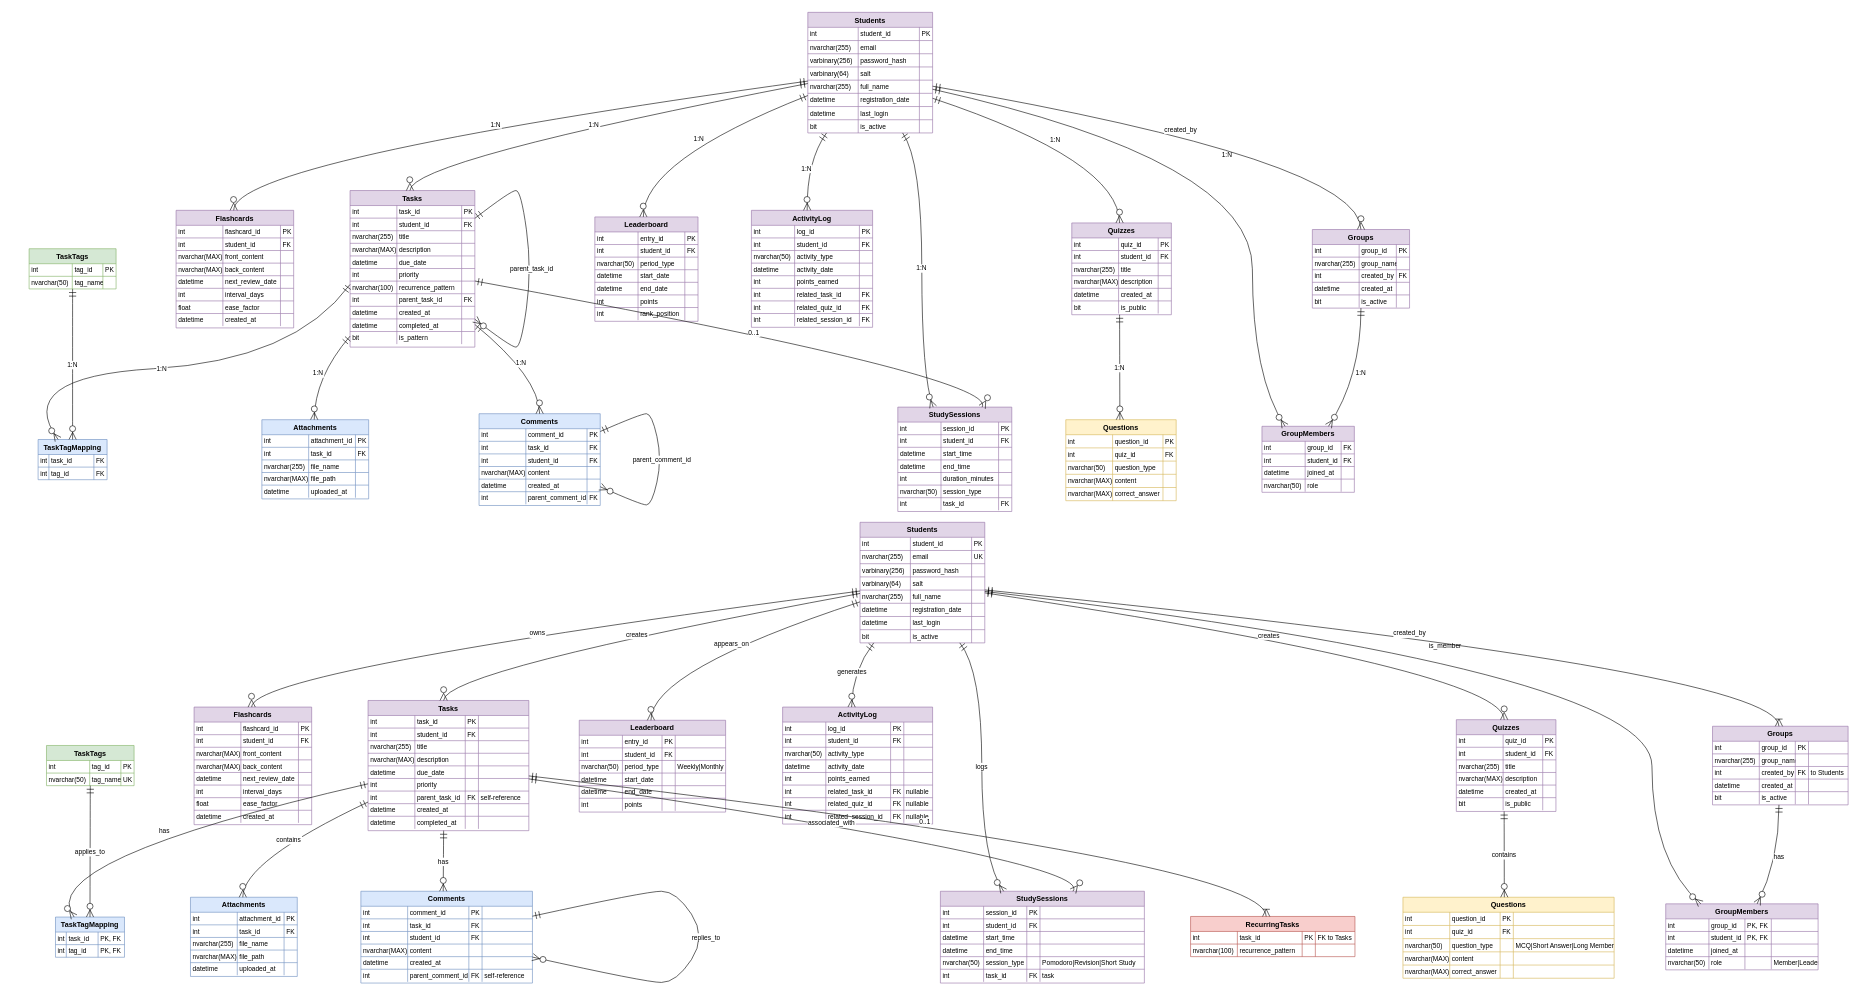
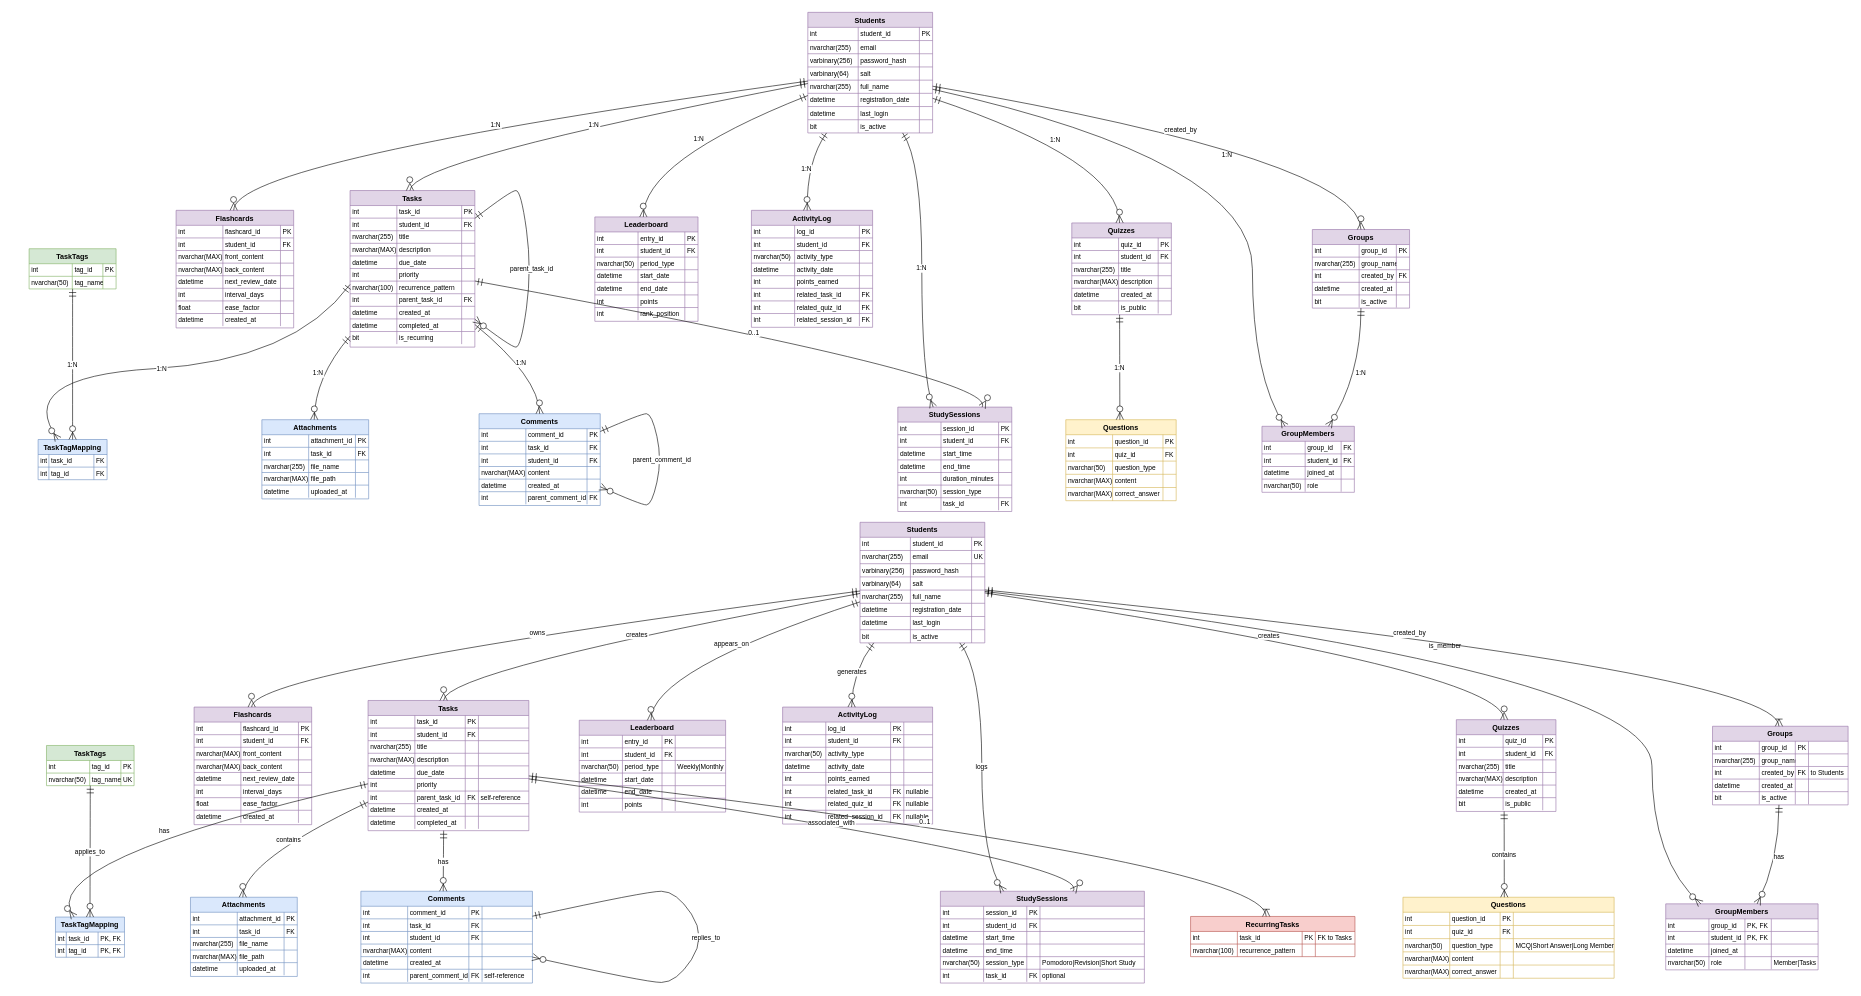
- <mxCell id="78" value="is_pattern" style="shape=partialRectangle;connectable=0;fillColor=none;top=0;left=0;bottom=0;right=0;align=left;spacingLeft=2;overflow=hidden;fontSize=11;" vertex="1" parent="76"><mxGeometry x="78" width="108" height="21" as="geometry"><mxRectangle width="108" height="21" as="alternateBounds" /></mxGeometry></mxCell>
+ <mxCell id="78" value="is_recurring" style="shape=partialRectangle;connectable=0;fillColor=none;top=0;left=0;bottom=0;right=0;align=left;spacingLeft=2;overflow=hidden;fontSize=11;" vertex="1" parent="76"><mxGeometry x="78" width="108" height="21" as="geometry"><mxRectangle width="108" height="21" as="alternateBounds" /></mxGeometry></mxCell>
- <mxCell id="557" value="Member|Leader" style="shape=partialRectangle;connectable=0;fillColor=none;top=0;left=0;bottom=0;right=0;align=left;spacingLeft=2;overflow=hidden;fontSize=11;" vertex="1" parent="553"><mxGeometry x="176" width="78" height="21" as="geometry"><mxRectangle width="78" height="21" as="alternateBounds" /></mxGeometry></mxCell>
+ <mxCell id="557" value="Member|Tasks" style="shape=partialRectangle;connectable=0;fillColor=none;top=0;left=0;bottom=0;right=0;align=left;spacingLeft=2;overflow=hidden;fontSize=11;" vertex="1" parent="553"><mxGeometry x="176" width="78" height="21" as="geometry"><mxRectangle width="78" height="21" as="alternateBounds" /></mxGeometry></mxCell>
- <mxCell id="478" value="task" style="shape=partialRectangle;connectable=0;fillColor=none;top=0;left=0;bottom=0;right=0;align=left;spacingLeft=2;overflow=hidden;fontSize=11;" vertex="1" parent="474"><mxGeometry x="166" width="174" height="21" as="geometry"><mxRectangle width="174" height="21" as="alternateBounds" /></mxGeometry></mxCell>
+ <mxCell id="478" value="optional" style="shape=partialRectangle;connectable=0;fillColor=none;top=0;left=0;bottom=0;right=0;align=left;spacingLeft=2;overflow=hidden;fontSize=11;" vertex="1" parent="474"><mxGeometry x="166" width="174" height="21" as="geometry"><mxRectangle width="174" height="21" as="alternateBounds" /></mxGeometry></mxCell>
